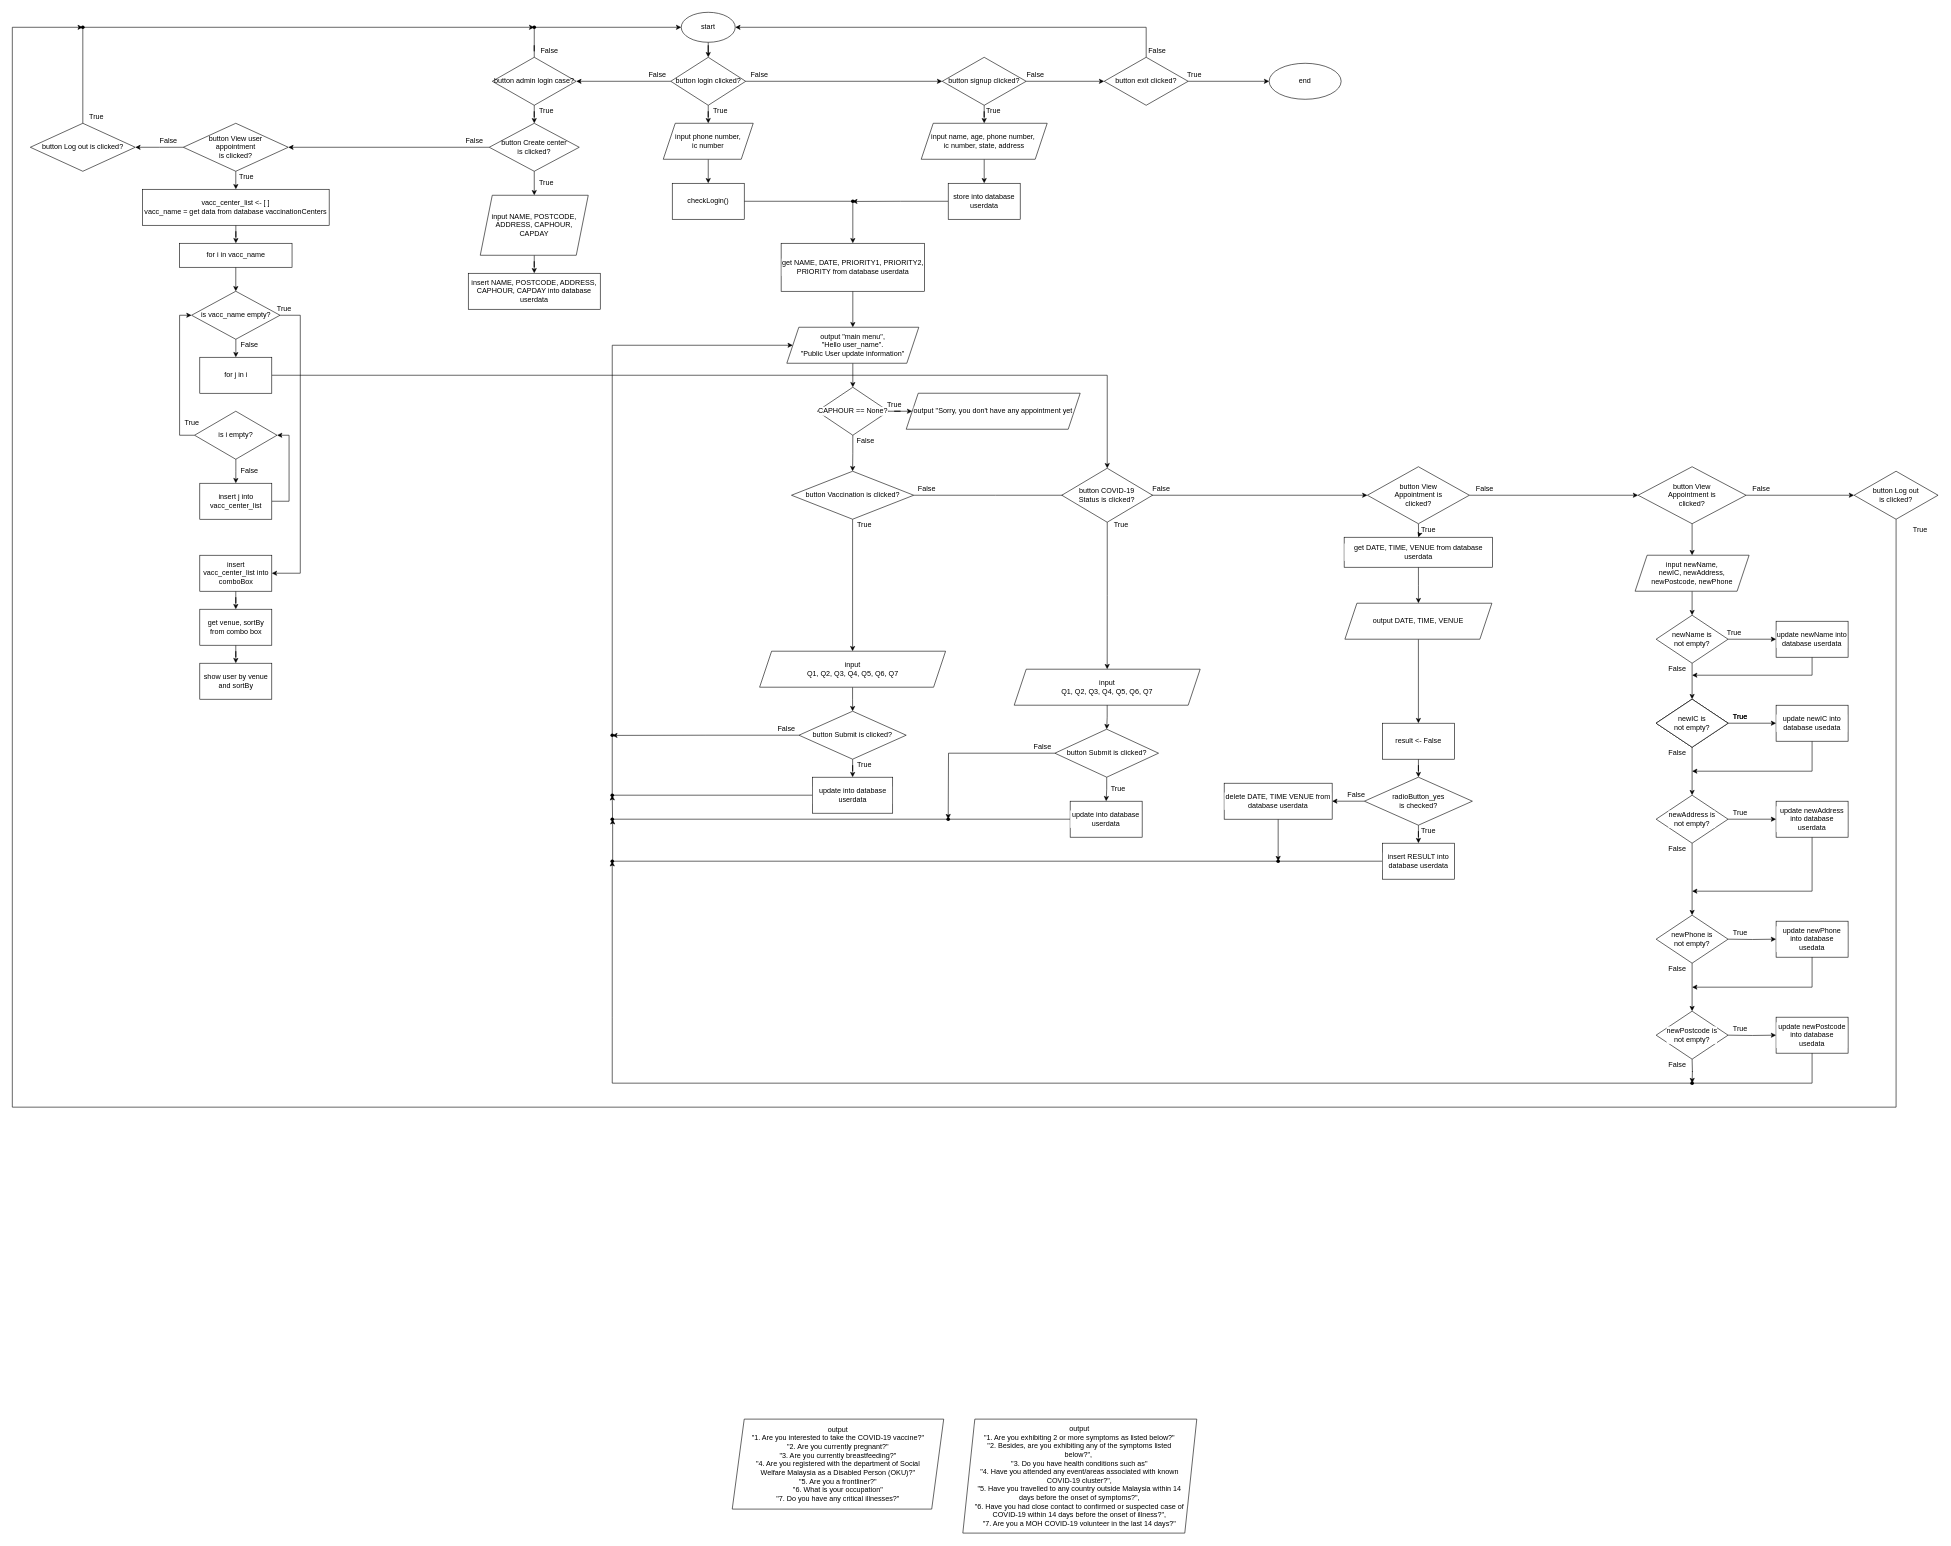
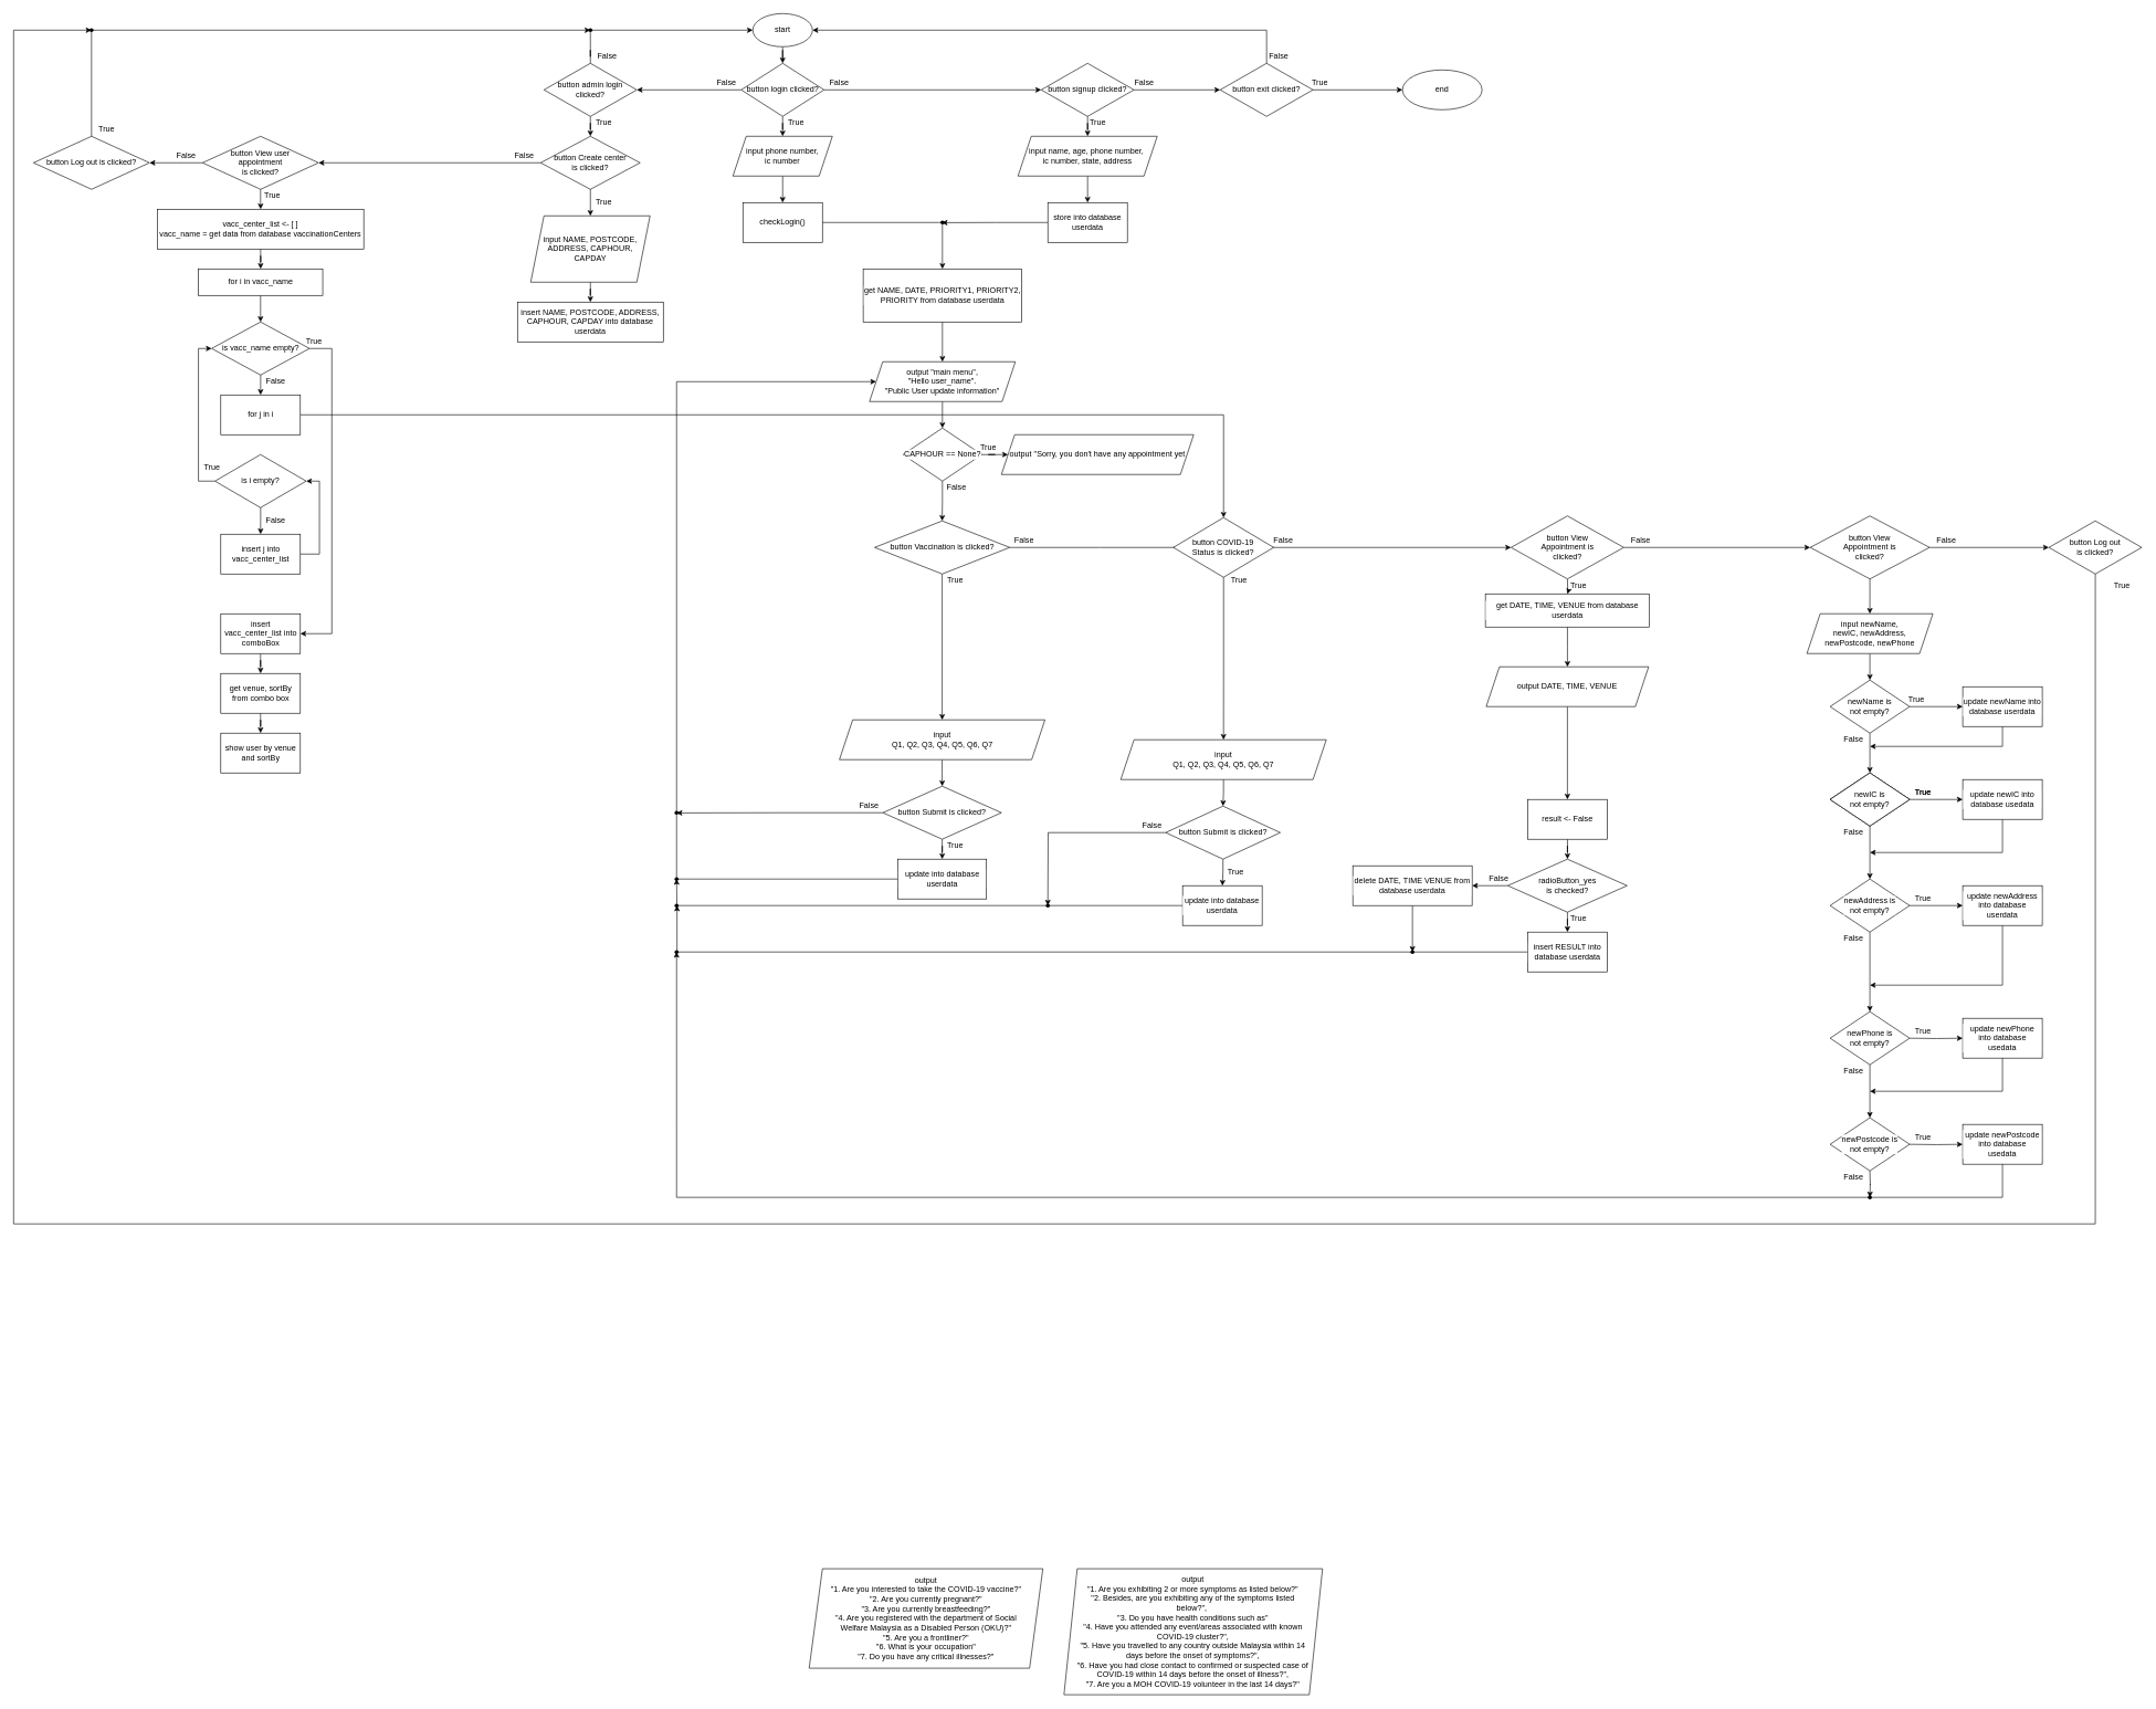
- <mxCell id="13" value="&lt;span&gt;button admin login case?&lt;/span&gt;" style="rhombus;whiteSpace=wrap;html=1;fillColor=default;strokeColor=default;fontColor=default;" parent="1" vertex="1"><mxGeometry x="820" y="95" width="140" height="80" as="geometry" /></mxCell>
+ <mxCell id="13" value="&lt;span&gt;button admin login clicked?&lt;/span&gt;" style="rhombus;whiteSpace=wrap;html=1;fillColor=default;strokeColor=default;fontColor=default;" parent="1" vertex="1"><mxGeometry x="820" y="95" width="140" height="80" as="geometry" /></mxCell>
